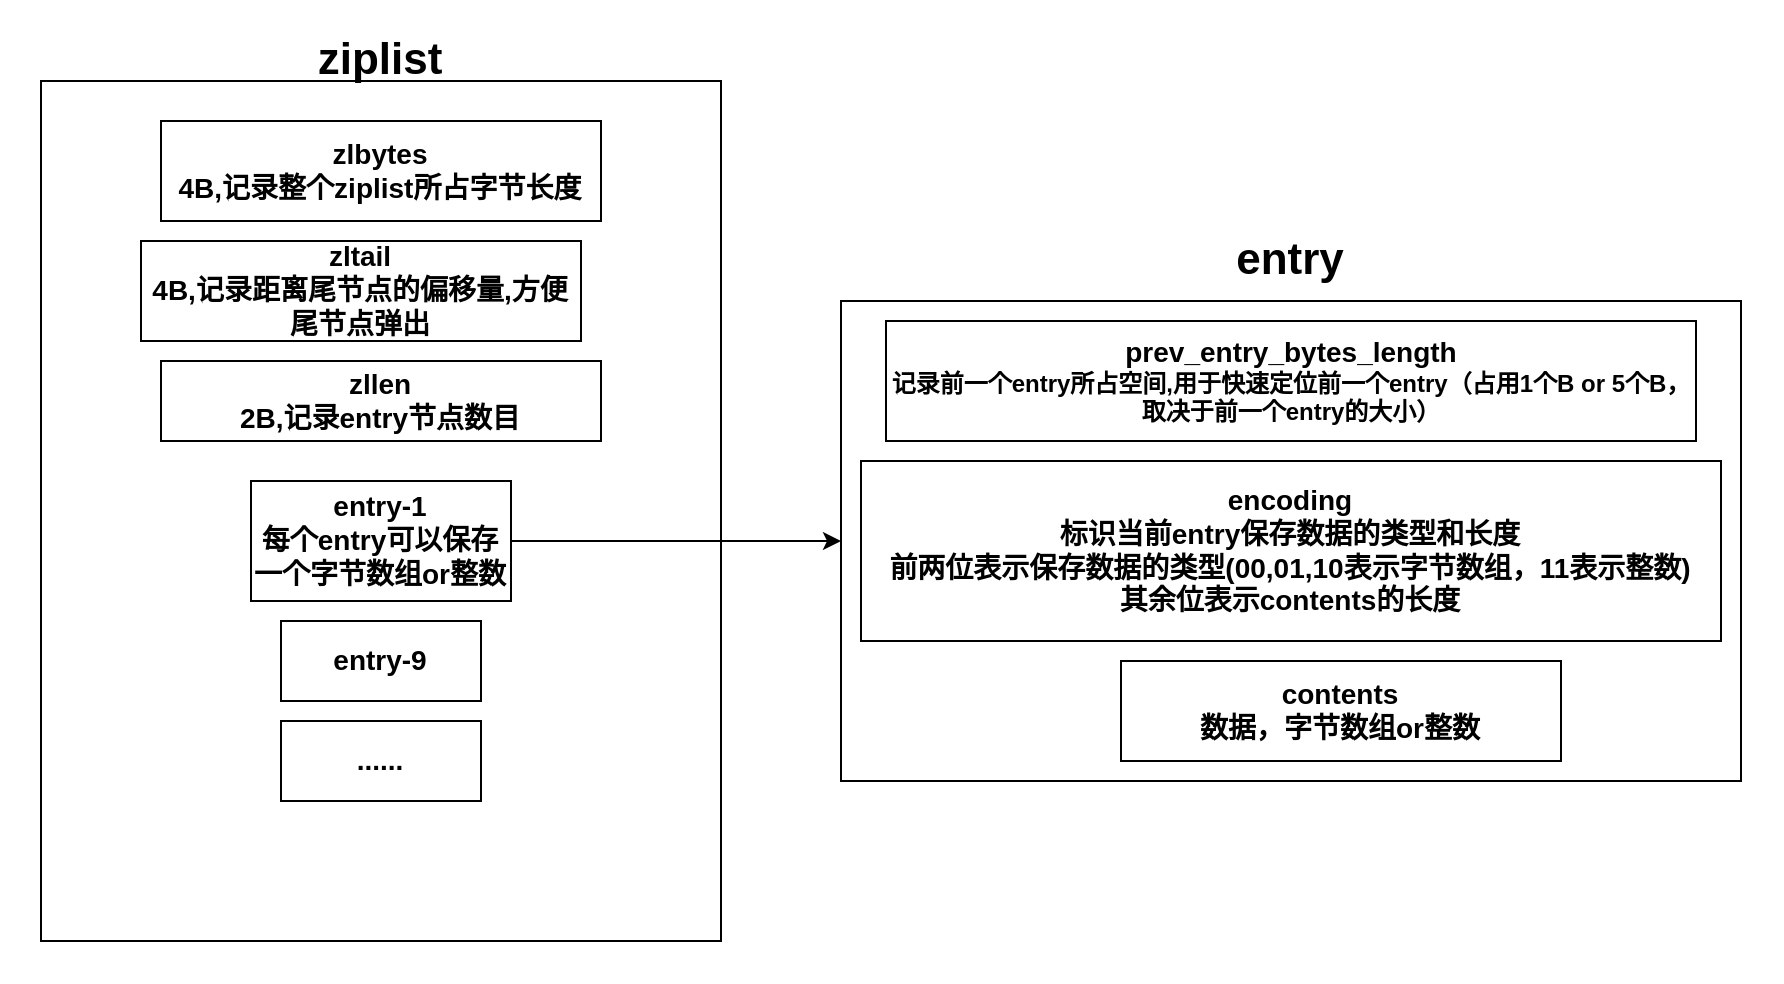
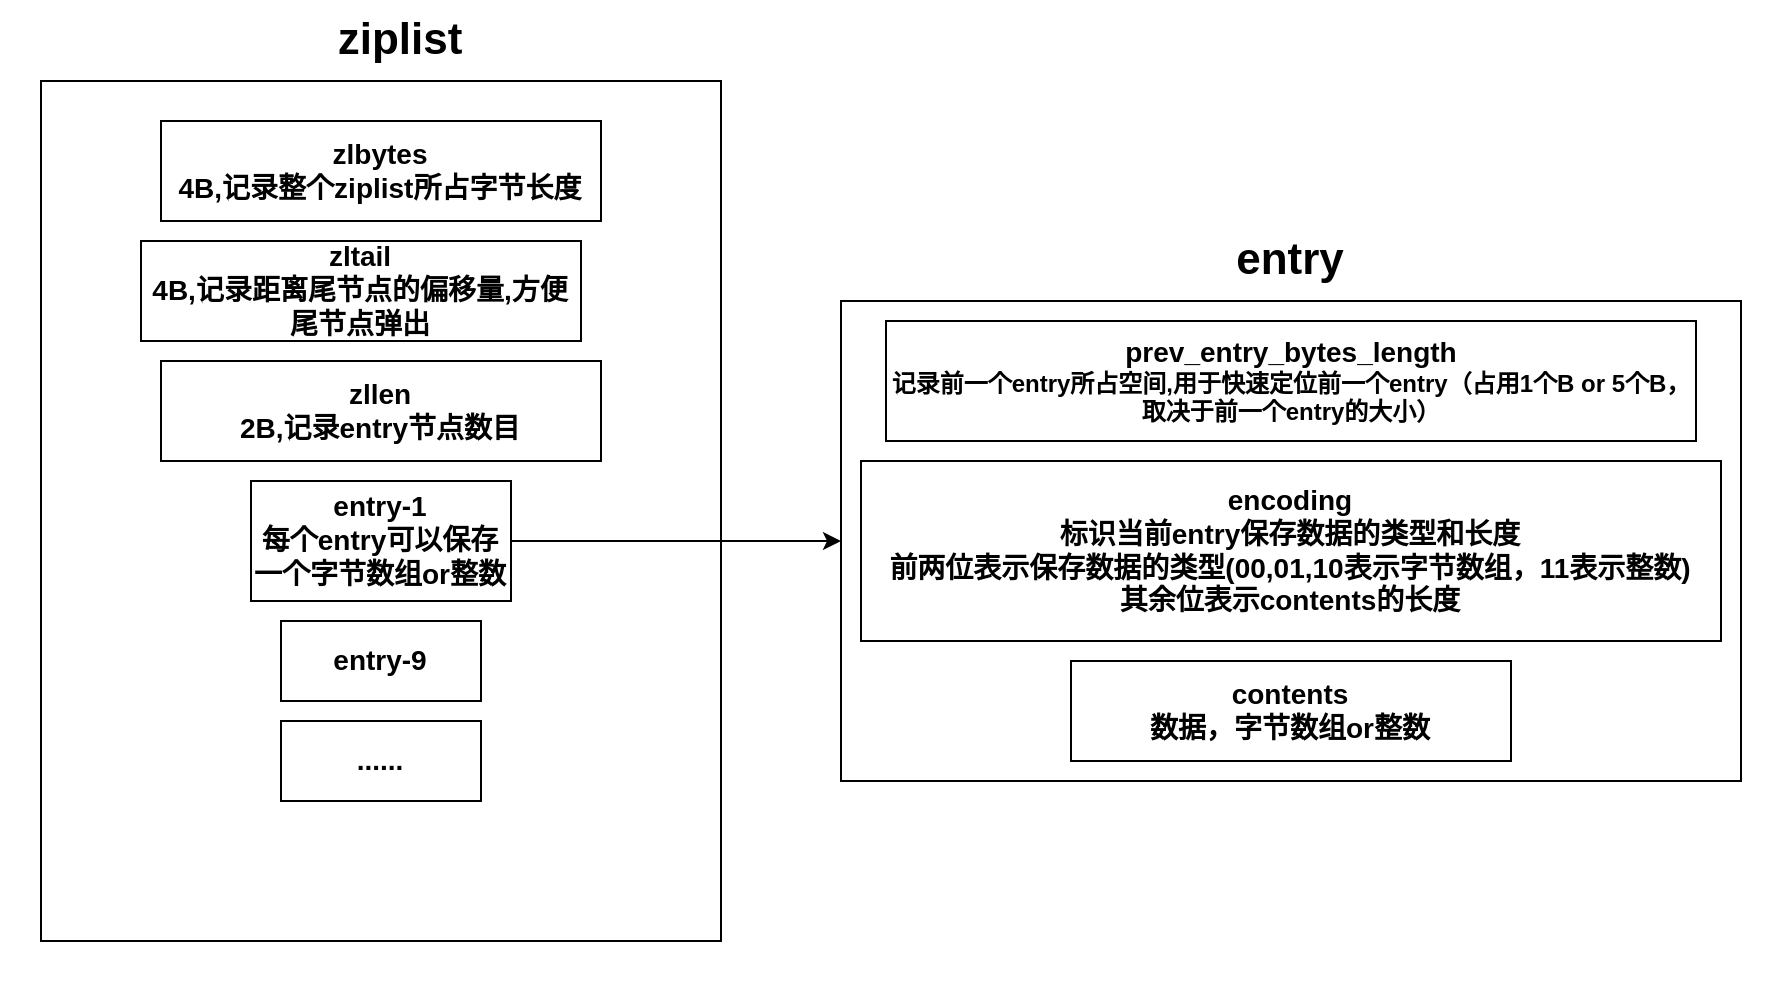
- <mxCell id="3" value="&lt;b&gt;&lt;font style=&quot;font-size: 22px&quot;&gt;ziplist&lt;/font&gt;&lt;/b&gt;" style="text;html=1;strokeColor=none;fillColor=none;align=center;verticalAlign=middle;whiteSpace=wrap;rounded=0;" parent="1" vertex="1"><mxGeometry x="170" y="20" width="40" height="20" as="geometry" /></mxCell>
+ <mxCell id="3" value="&lt;b&gt;&lt;font style=&quot;font-size: 22px&quot;&gt;ziplist&lt;/font&gt;&lt;/b&gt;" style="text;html=1;strokeColor=none;fillColor=none;align=center;verticalAlign=middle;whiteSpace=wrap;rounded=0;" parent="1" vertex="1"><mxGeometry x="180" y="10" width="40" height="20" as="geometry" /></mxCell>
- <mxCell id="6" value="&lt;b style=&quot;font-size: 14px&quot;&gt;zllen&lt;br&gt;2B,记录entry节点数目&lt;br&gt;&lt;/b&gt;" style="rounded=0;whiteSpace=wrap;html=1;" parent="1" vertex="1"><mxGeometry x="80" y="180" width="220" height="40" as="geometry" /></mxCell>
+ <mxCell id="6" value="&lt;b style=&quot;font-size: 14px&quot;&gt;zllen&lt;br&gt;2B,记录entry节点数目&lt;br&gt;&lt;/b&gt;" style="rounded=0;whiteSpace=wrap;html=1;" parent="1" vertex="1"><mxGeometry x="80" y="180" width="220" height="50" as="geometry" /></mxCell>
- <mxCell id="15" value="&lt;b&gt;&lt;span style=&quot;font-size: 14px&quot;&gt;contents&lt;br&gt;数据，字节数组or整数&lt;br&gt;&lt;/span&gt;&lt;/b&gt;" style="rounded=0;whiteSpace=wrap;html=1;" parent="1" vertex="1"><mxGeometry x="560" y="330" width="220" height="50" as="geometry" /></mxCell>
+ <mxCell id="15" value="&lt;b&gt;&lt;span style=&quot;font-size: 14px&quot;&gt;contents&lt;br&gt;数据，字节数组or整数&lt;br&gt;&lt;/span&gt;&lt;/b&gt;" style="rounded=0;whiteSpace=wrap;html=1;" parent="1" vertex="1"><mxGeometry x="535" y="330" width="220" height="50" as="geometry" /></mxCell>
